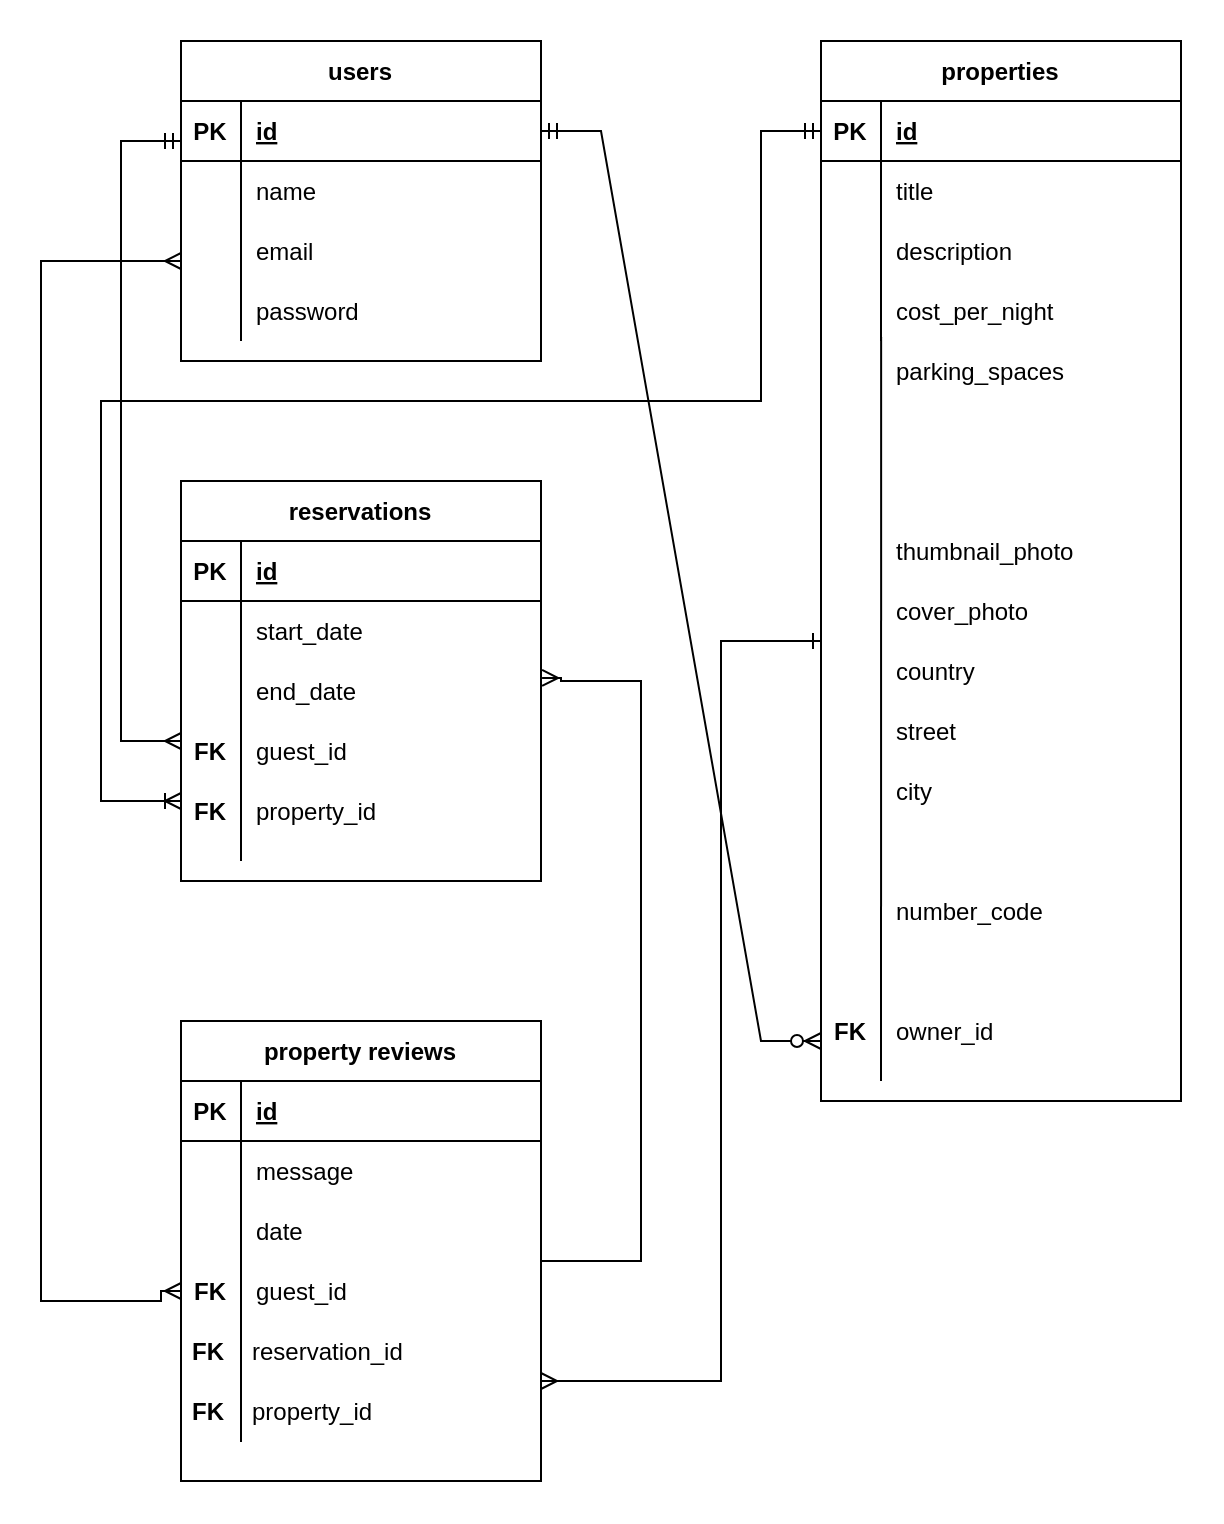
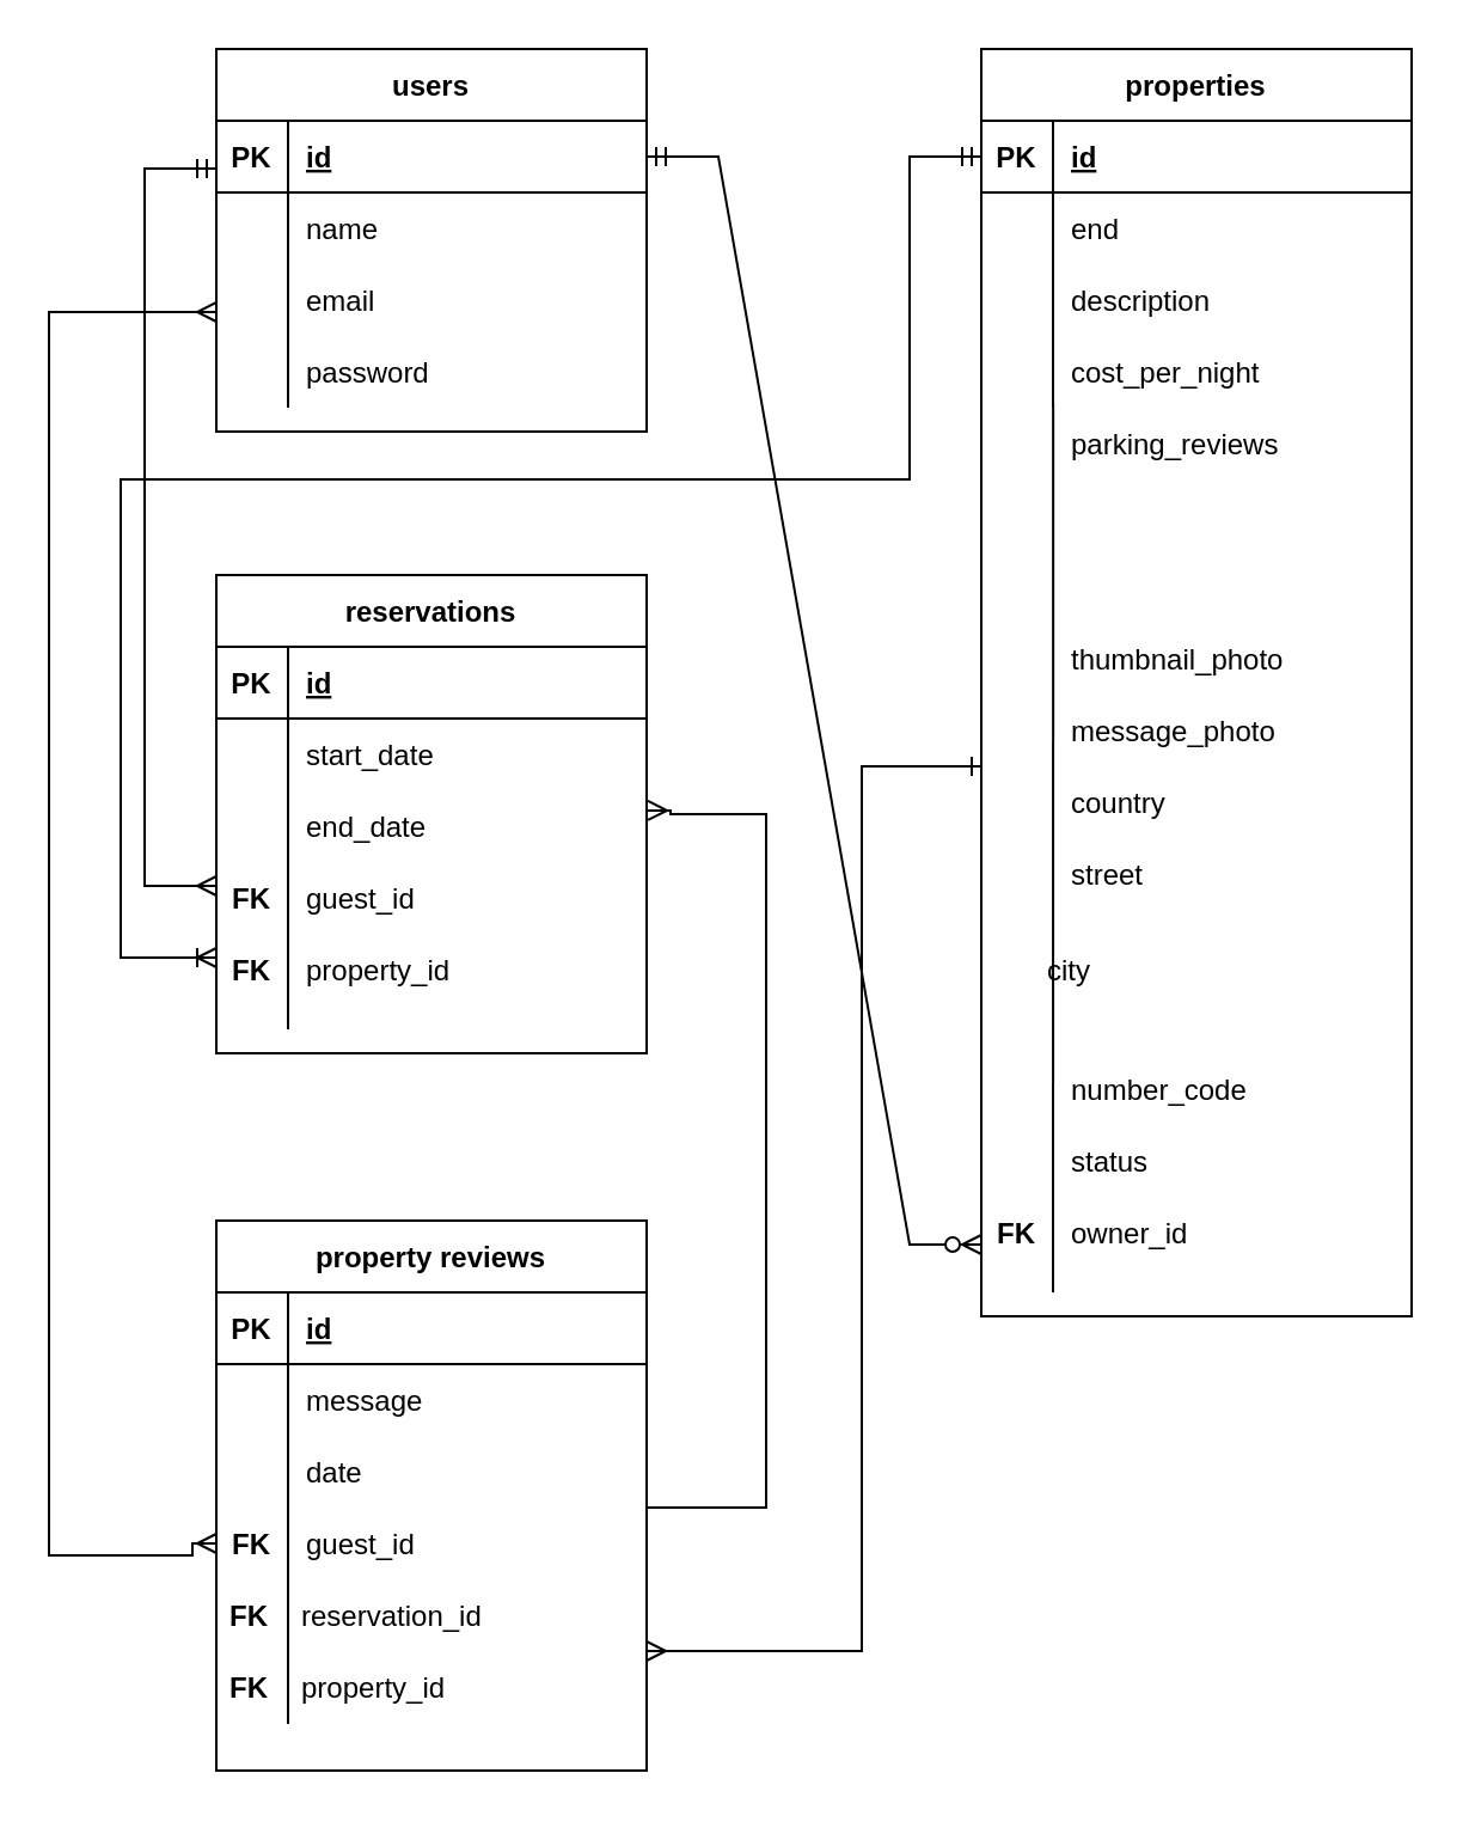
- <mxCell id="48" value="title" style="shape=partialRectangle;connectable=0;fillColor=none;top=0;left=0;bottom=0;right=0;align=left;spacingLeft=6;overflow=hidden;" vertex="1" parent="46"><mxGeometry x="30" width="150" height="30" as="geometry"><mxRectangle width="150" height="30" as="alternateBounds" /></mxGeometry></mxCell>
+ <mxCell id="48" value="end" style="shape=partialRectangle;connectable=0;fillColor=none;top=0;left=0;bottom=0;right=0;align=left;spacingLeft=6;overflow=hidden;" vertex="1" parent="46"><mxGeometry x="30" width="150" height="30" as="geometry"><mxRectangle width="150" height="30" as="alternateBounds" /></mxGeometry></mxCell>
- <mxCell id="55" value="parking_spaces" style="shape=partialRectangle;connectable=0;fillColor=none;top=0;left=0;bottom=0;right=0;align=left;spacingLeft=6;overflow=hidden;" vertex="1" parent="1"><mxGeometry x="440" y="170" width="150" height="30" as="geometry"><mxRectangle width="150" height="30" as="alternateBounds" /></mxGeometry></mxCell>
+ <mxCell id="55" value="parking_reviews" style="shape=partialRectangle;connectable=0;fillColor=none;top=0;left=0;bottom=0;right=0;align=left;spacingLeft=6;overflow=hidden;" vertex="1" parent="1"><mxGeometry x="440" y="170" width="150" height="30" as="geometry"><mxRectangle width="150" height="30" as="alternateBounds" /></mxGeometry></mxCell>
- <mxCell id="58" value="cover_photo" style="shape=partialRectangle;connectable=0;fillColor=none;top=0;left=0;bottom=0;right=0;align=left;spacingLeft=6;overflow=hidden;" vertex="1" parent="1"><mxGeometry x="440" y="290" width="150" height="30" as="geometry"><mxRectangle width="150" height="30" as="alternateBounds" /></mxGeometry></mxCell>
+ <mxCell id="58" value="message_photo" style="shape=partialRectangle;connectable=0;fillColor=none;top=0;left=0;bottom=0;right=0;align=left;spacingLeft=6;overflow=hidden;" vertex="1" parent="1"><mxGeometry x="440" y="290" width="150" height="30" as="geometry"><mxRectangle width="150" height="30" as="alternateBounds" /></mxGeometry></mxCell>
- <mxCell id="59" value="city" style="shape=partialRectangle;connectable=0;fillColor=none;top=0;left=0;bottom=0;right=0;align=left;spacingLeft=6;overflow=hidden;" vertex="1" parent="1"><mxGeometry x="440" y="380" width="150" height="30" as="geometry"><mxRectangle width="150" height="30" as="alternateBounds" /></mxGeometry></mxCell>
+ <mxCell id="59" value="city" style="shape=partialRectangle;connectable=0;fillColor=none;top=0;left=0;bottom=0;right=0;align=left;spacingLeft=6;overflow=hidden;" vertex="1" parent="1"><mxGeometry x="430" y="390" width="150" height="30" as="geometry"><mxRectangle width="150" height="30" as="alternateBounds" /></mxGeometry></mxCell>
+ <mxCell id="60" value="status" style="shape=partialRectangle;connectable=0;fillColor=none;top=0;left=0;bottom=0;right=0;align=left;spacingLeft=6;overflow=hidden;" vertex="1" parent="1"><mxGeometry x="440" y="470" width="150" height="30" as="geometry"><mxRectangle width="150" height="30" as="alternateBounds" /></mxGeometry></mxCell>
